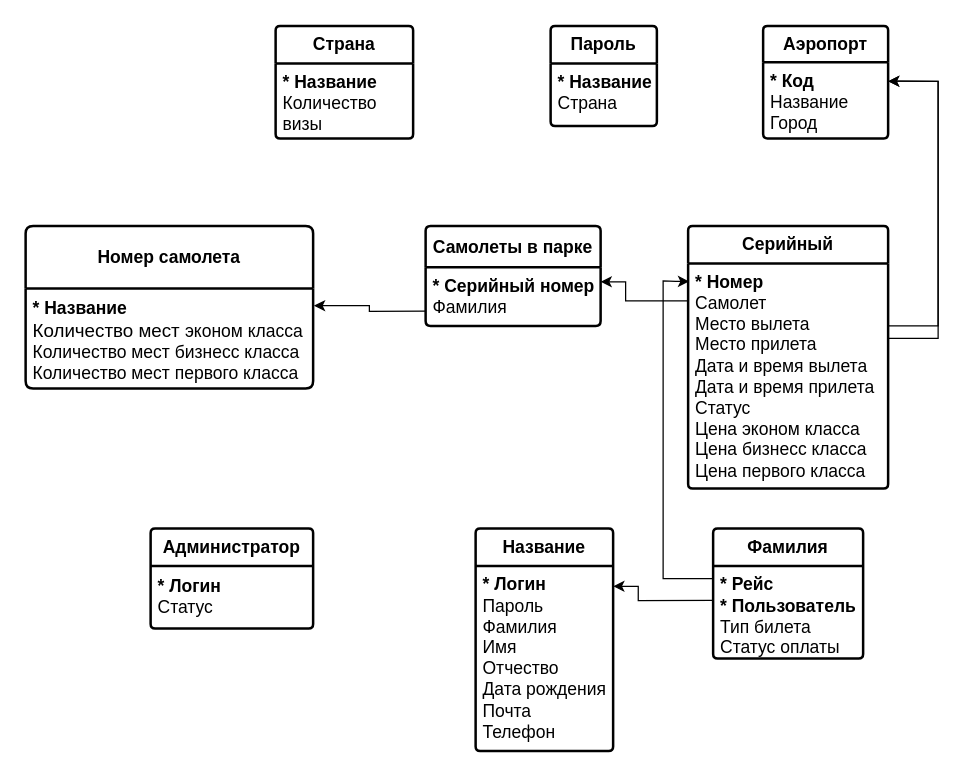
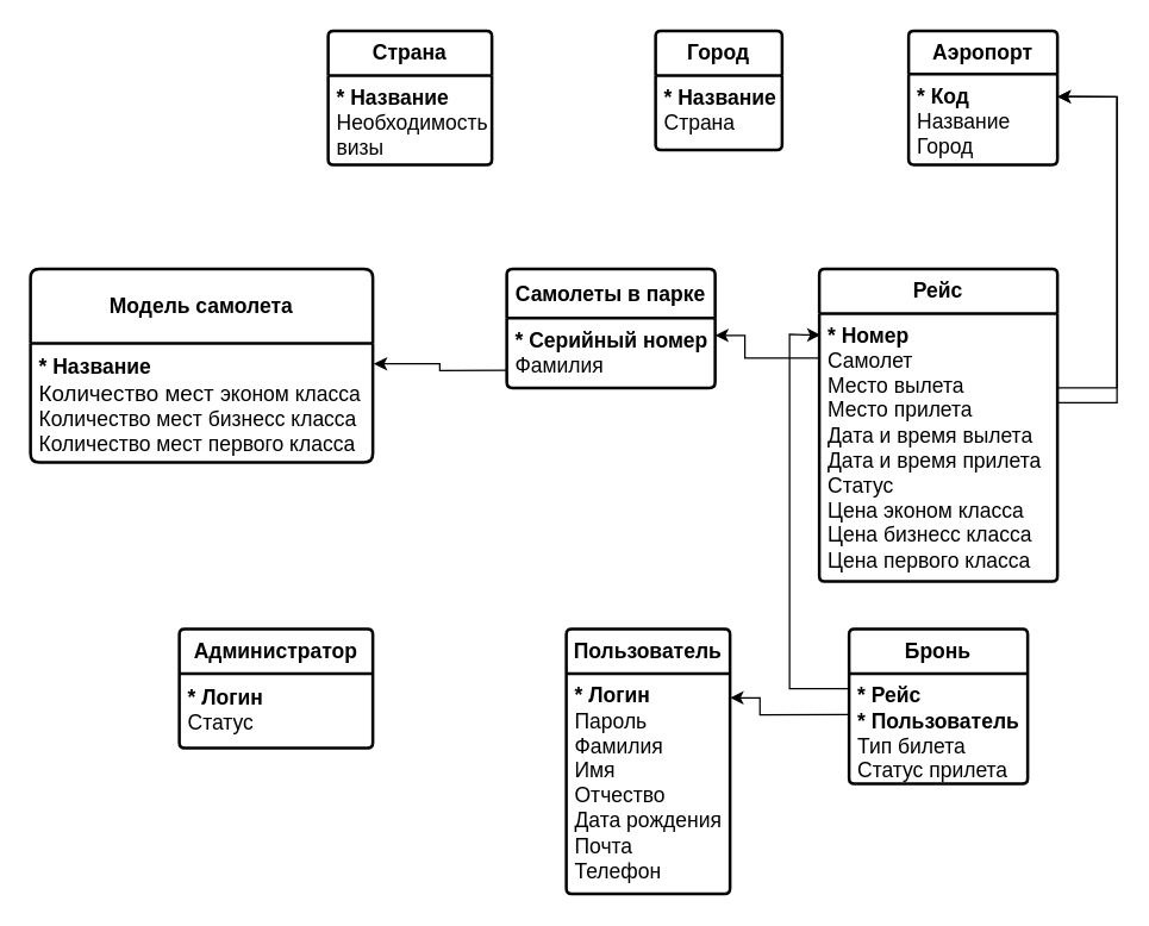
- <mxCell id="10" value="&lt;b&gt;Пароль&lt;/b&gt;" style="swimlane;childLayout=stackLayout;horizontal=1;startSize=30;horizontalStack=0;rounded=1;fontSize=14;fontStyle=0;strokeWidth=2;resizeParent=0;resizeLast=1;shadow=0;dashed=0;align=center;arcSize=4;whiteSpace=wrap;html=1;" parent="1" vertex="1"><mxGeometry x="440" y="20" width="85" height="80" as="geometry" /></mxCell>
+ <mxCell id="10" value="&lt;b&gt;Город&lt;/b&gt;" style="swimlane;childLayout=stackLayout;horizontal=1;startSize=30;horizontalStack=0;rounded=1;fontSize=14;fontStyle=0;strokeWidth=2;resizeParent=0;resizeLast=1;shadow=0;dashed=0;align=center;arcSize=4;whiteSpace=wrap;html=1;" parent="1" vertex="1"><mxGeometry x="440" y="20" width="85" height="80" as="geometry" /></mxCell>
- <mxCell id="9" value="&lt;font style=&quot;font-size: 14px;&quot;&gt;&lt;b&gt;* Название&lt;br&gt;&lt;/b&gt;Количество&lt;br&gt;визы&lt;br&gt;&lt;/font&gt;" style="align=left;strokeColor=none;fillColor=none;spacingLeft=4;fontSize=12;verticalAlign=top;resizable=0;rotatable=0;part=1;html=1;" parent="8" vertex="1"><mxGeometry y="30" width="110" height="60" as="geometry" /></mxCell>
+ <mxCell id="9" value="&lt;font style=&quot;font-size: 14px;&quot;&gt;&lt;b&gt;* Название&lt;br&gt;&lt;/b&gt;Необходимость&lt;br&gt;визы&lt;br&gt;&lt;/font&gt;" style="align=left;strokeColor=none;fillColor=none;spacingLeft=4;fontSize=12;verticalAlign=top;resizable=0;rotatable=0;part=1;html=1;" parent="8" vertex="1"><mxGeometry y="30" width="110" height="60" as="geometry" /></mxCell>
- <mxCell id="14" value="&lt;b&gt;Серийный&lt;/b&gt;" style="swimlane;childLayout=stackLayout;horizontal=1;startSize=30;horizontalStack=0;rounded=1;fontSize=14;fontStyle=0;strokeWidth=2;resizeParent=0;resizeLast=1;shadow=0;dashed=0;align=center;arcSize=4;whiteSpace=wrap;html=1;" parent="1" vertex="1"><mxGeometry x="550" y="180" width="160" height="210" as="geometry" /></mxCell>
+ <mxCell id="14" value="&lt;b&gt;Рейс&lt;/b&gt;" style="swimlane;childLayout=stackLayout;horizontal=1;startSize=30;horizontalStack=0;rounded=1;fontSize=14;fontStyle=0;strokeWidth=2;resizeParent=0;resizeLast=1;shadow=0;dashed=0;align=center;arcSize=4;whiteSpace=wrap;html=1;" parent="1" vertex="1"><mxGeometry x="550" y="180" width="160" height="210" as="geometry" /></mxCell>
- <mxCell id="4" value="&lt;b&gt;Номер самолета&lt;/b&gt;" style="swimlane;childLayout=stackLayout;horizontal=1;startSize=50;horizontalStack=0;rounded=1;fontSize=14;fontStyle=0;strokeWidth=2;resizeParent=0;resizeLast=1;shadow=0;dashed=0;align=center;arcSize=4;whiteSpace=wrap;html=1;" parent="1" vertex="1"><mxGeometry x="20" y="180" width="230" height="130" as="geometry" /></mxCell>
+ <mxCell id="4" value="&lt;b&gt;Модель самолета&lt;/b&gt;" style="swimlane;childLayout=stackLayout;horizontal=1;startSize=50;horizontalStack=0;rounded=1;fontSize=14;fontStyle=0;strokeWidth=2;resizeParent=0;resizeLast=1;shadow=0;dashed=0;align=center;arcSize=4;whiteSpace=wrap;html=1;" parent="1" vertex="1"><mxGeometry x="20" y="180" width="230" height="130" as="geometry" /></mxCell>
- <mxCell id="2" value="&lt;b&gt;Название&lt;/b&gt;" style="swimlane;childLayout=stackLayout;horizontal=1;startSize=30;horizontalStack=0;rounded=1;fontSize=14;fontStyle=0;strokeWidth=2;resizeParent=0;resizeLast=1;shadow=0;dashed=0;align=center;arcSize=4;whiteSpace=wrap;html=1;" parent="1" vertex="1"><mxGeometry x="380" y="422" width="110" height="178" as="geometry" /></mxCell>
+ <mxCell id="2" value="&lt;b&gt;Пользователь&lt;/b&gt;" style="swimlane;childLayout=stackLayout;horizontal=1;startSize=30;horizontalStack=0;rounded=1;fontSize=14;fontStyle=0;strokeWidth=2;resizeParent=0;resizeLast=1;shadow=0;dashed=0;align=center;arcSize=4;whiteSpace=wrap;html=1;" parent="1" vertex="1"><mxGeometry x="380" y="422" width="110" height="178" as="geometry" /></mxCell>
- <mxCell id="16" value="&lt;b&gt;Фамилия&lt;/b&gt;" style="swimlane;childLayout=stackLayout;horizontal=1;startSize=30;horizontalStack=0;rounded=1;fontSize=14;fontStyle=0;strokeWidth=2;resizeParent=0;resizeLast=1;shadow=0;dashed=0;align=center;arcSize=4;whiteSpace=wrap;html=1;" parent="1" vertex="1"><mxGeometry x="570" y="422" width="120" height="104" as="geometry" /></mxCell>
+ <mxCell id="16" value="&lt;b&gt;Бронь&lt;/b&gt;" style="swimlane;childLayout=stackLayout;horizontal=1;startSize=30;horizontalStack=0;rounded=1;fontSize=14;fontStyle=0;strokeWidth=2;resizeParent=0;resizeLast=1;shadow=0;dashed=0;align=center;arcSize=4;whiteSpace=wrap;html=1;" parent="1" vertex="1"><mxGeometry x="570" y="422" width="120" height="104" as="geometry" /></mxCell>
- <mxCell id="17" value="&lt;font style=&quot;font-size: 14px;&quot;&gt;&lt;b&gt;* Рейс&lt;br&gt;* Пользователь&lt;/b&gt;&lt;br&gt;Тип билета&lt;br&gt;Статус оплаты&lt;br&gt;&lt;/font&gt;" style="align=left;strokeColor=none;fillColor=none;spacingLeft=4;fontSize=12;verticalAlign=top;resizable=0;rotatable=0;part=1;html=1;" parent="16" vertex="1"><mxGeometry y="30" width="120" height="74" as="geometry" /></mxCell>
+ <mxCell id="17" value="&lt;font style=&quot;font-size: 14px;&quot;&gt;&lt;b&gt;* Рейс&lt;br&gt;* Пользователь&lt;/b&gt;&lt;br&gt;Тип билета&lt;br&gt;Статус прилета&lt;br&gt;&lt;/font&gt;" style="align=left;strokeColor=none;fillColor=none;spacingLeft=4;fontSize=12;verticalAlign=top;resizable=0;rotatable=0;part=1;html=1;" parent="16" vertex="1"><mxGeometry y="30" width="120" height="74" as="geometry" /></mxCell>
